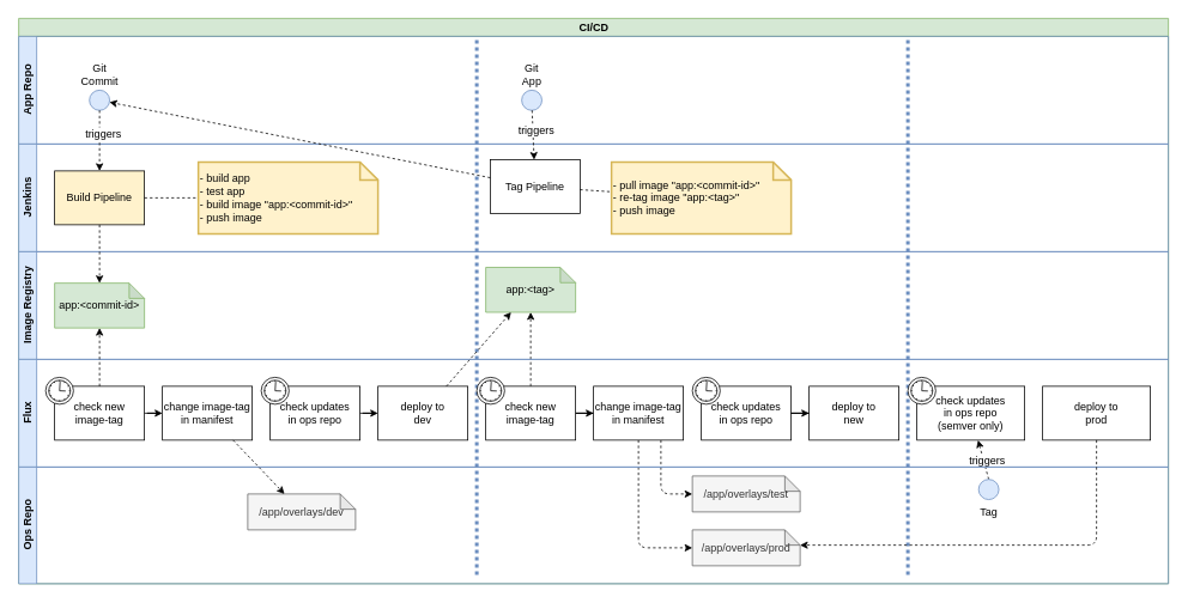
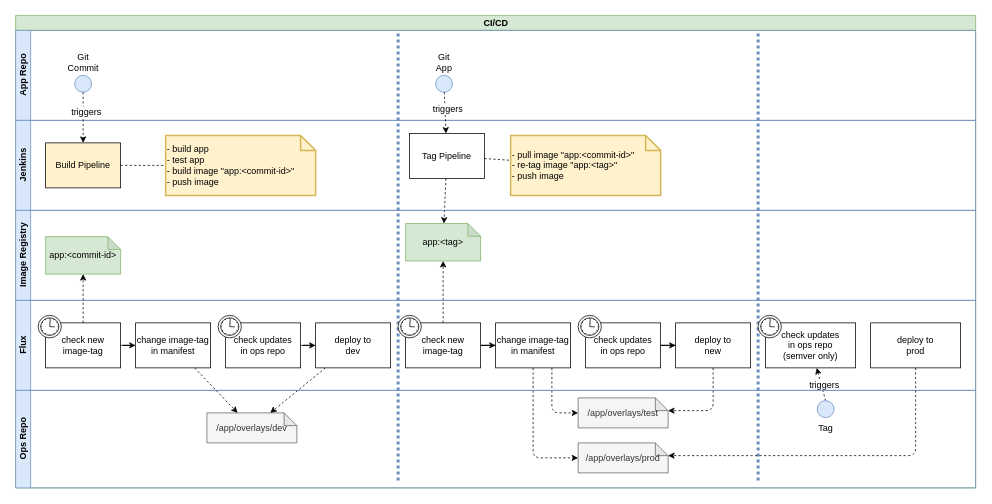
- <mxCell id="17" value="" style="endArrow=classic;html=1;dashed=1;" parent="2" source="10" target="6" edge="1"><mxGeometry width="50" height="50" relative="1" as="geometry"><mxPoint x="545" y="110" as="sourcePoint" /><mxPoint x="545" y="180" as="targetPoint" /></mxGeometry></mxCell>
+ <mxCell id="17" value="" style="endArrow=classic;html=1;dashed=1;" parent="2" source="10" target="24" edge="1"><mxGeometry width="50" height="50" relative="1" as="geometry"><mxPoint x="545" y="110" as="sourcePoint" /><mxPoint x="545" y="180" as="targetPoint" /></mxGeometry></mxCell>
- <mxCell id="56" value="" style="endArrow=classic;html=1;dashed=1;" parent="2" source="9" target="23" edge="1"><mxGeometry width="50" height="50" relative="1" as="geometry"><mxPoint x="110" y="110" as="sourcePoint" /><mxPoint x="110" y="180" as="targetPoint" /></mxGeometry></mxCell>
- <mxCell id="53" value="" style="endArrow=classic;html=1;dashed=1;" parent="2" source="33" target="24" edge="1"><mxGeometry width="50" height="50" relative="1" as="geometry"><mxPoint x="268.5" y="480" as="sourcePoint" /><mxPoint x="303.958" y="537.5" as="targetPoint" /></mxGeometry></mxCell>
+ <mxCell id="53" value="" style="endArrow=classic;html=1;dashed=1;" parent="2" source="33" target="49" edge="1"><mxGeometry width="50" height="50" relative="1" as="geometry"><mxPoint x="268.5" y="480" as="sourcePoint" /><mxPoint x="303.958" y="537.5" as="targetPoint" /></mxGeometry></mxCell>
+ <mxCell id="20" value="" style="endArrow=classic;html=1;dashed=1;entryX=0;entryY=0;entryDx=120;entryDy=17;entryPerimeter=0;" parent="2" source="40" target="48" edge="1"><mxGeometry width="50" height="50" relative="1" as="geometry"><mxPoint x="1017.08" y="537.5" as="sourcePoint" /><mxPoint x="949.997" y="595" as="targetPoint" /><Array as="points"><mxPoint x="930" y="527" /></Array></mxGeometry></mxCell>
